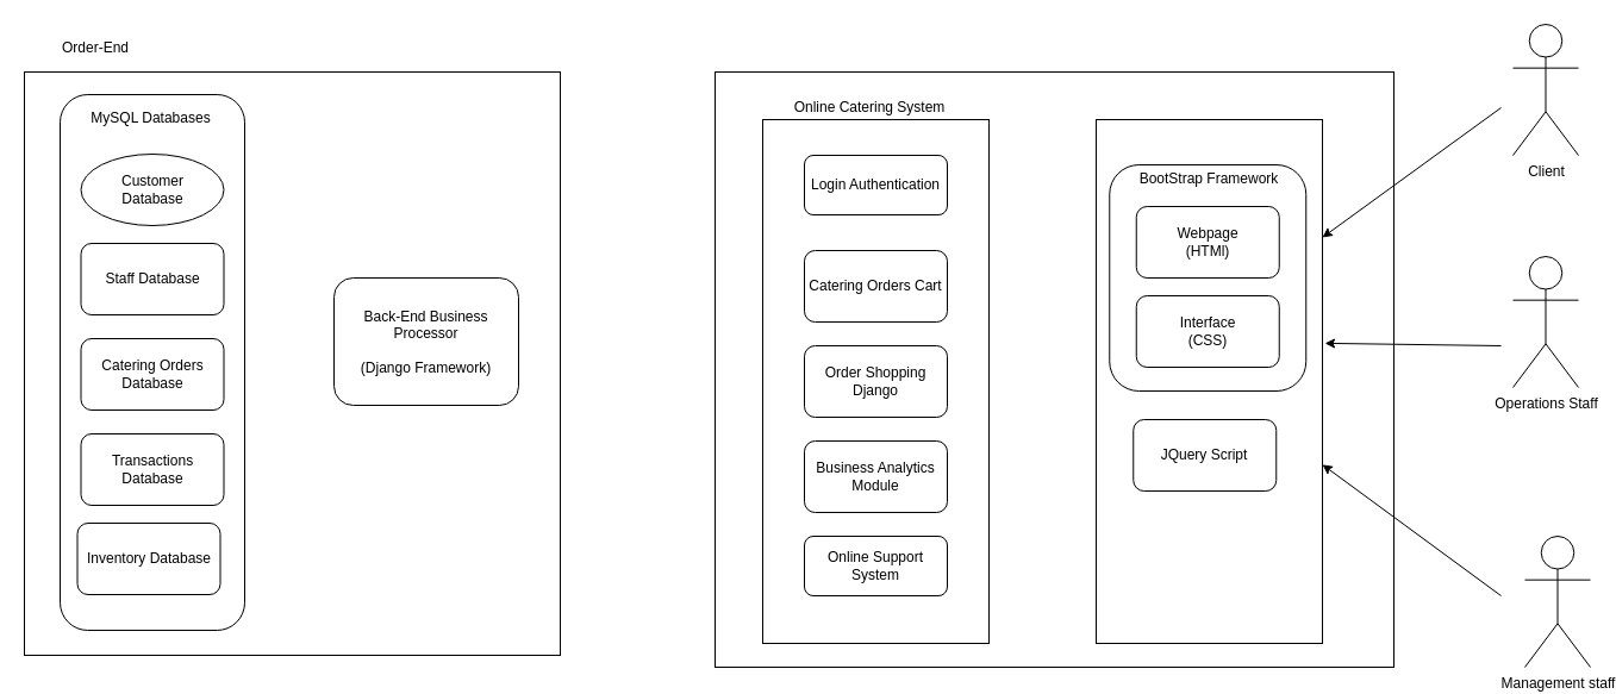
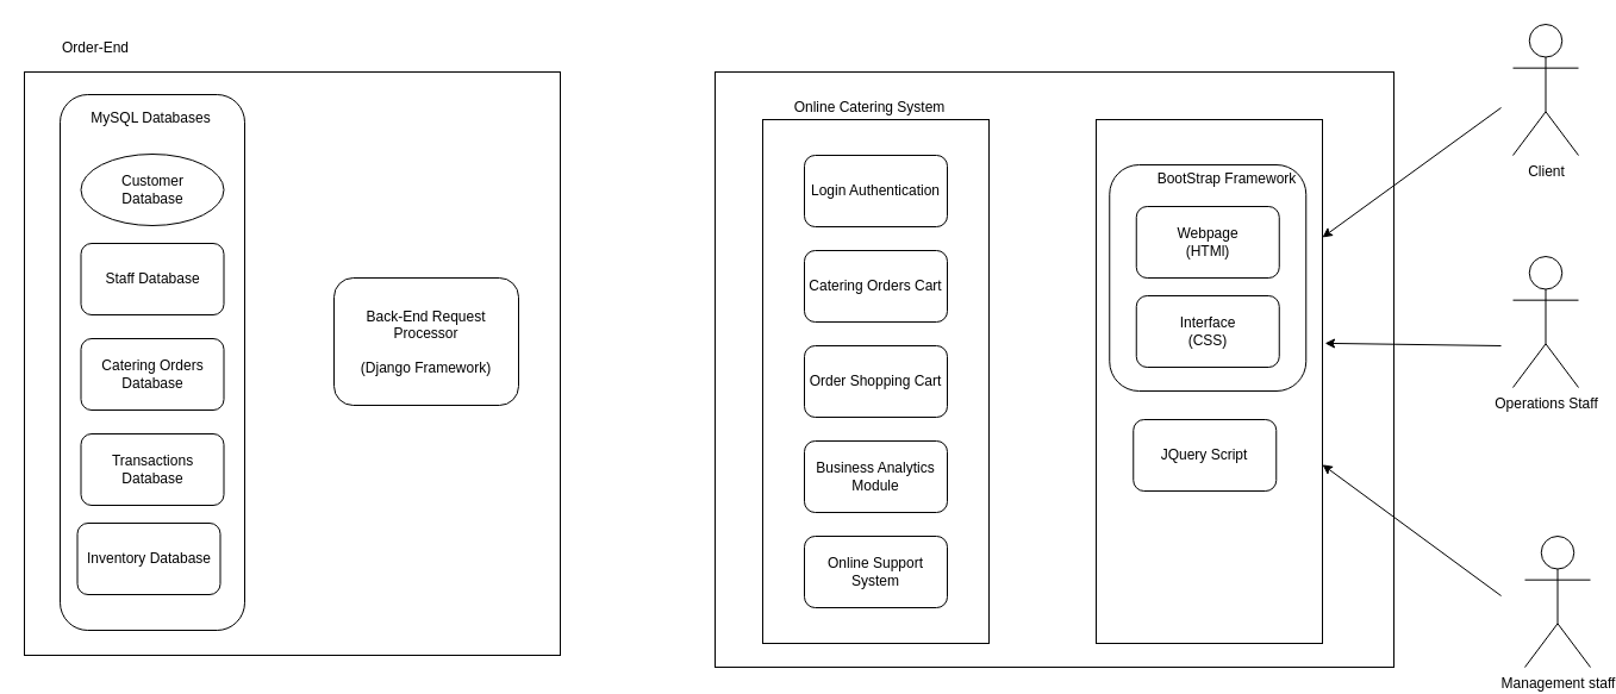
- <mxCell id="28" value="BootStrap Framework" style="text;html=1;strokeColor=none;fillColor=none;align=center;verticalAlign=middle;whiteSpace=wrap;rounded=0;" parent="1" vertex="1"><mxGeometry x="951.25" y="140" width="127.5" height="20" as="geometry" /></mxCell>
+ <mxCell id="28" value="BootStrap Framework" style="text;html=1;strokeColor=none;fillColor=none;align=center;verticalAlign=middle;whiteSpace=wrap;rounded=0;" parent="1" vertex="1"><mxGeometry x="966.25" y="140" width="127.5" height="20" as="geometry" /></mxCell>
- <mxCell id="9" value="Login Authentication" style="rounded=1;whiteSpace=wrap;html=1;" parent="1" vertex="1"><mxGeometry x="675" y="130" width="120" height="50" as="geometry" /></mxCell>
+ <mxCell id="9" value="Login Authentication" style="rounded=1;whiteSpace=wrap;html=1;" parent="1" vertex="1"><mxGeometry x="675" y="130" width="120" height="60" as="geometry" /></mxCell>
- <mxCell id="31" value="&lt;div&gt;Back-End Business Processor&lt;/div&gt;&lt;div&gt;&lt;br&gt;&lt;/div&gt;&lt;div&gt;(Django Framework)&lt;br&gt;&lt;/div&gt;" style="rounded=1;whiteSpace=wrap;html=1;" vertex="1" parent="1"><mxGeometry x="280" y="233" width="155" height="107" as="geometry" /></mxCell>
+ <mxCell id="31" value="&lt;div&gt;Back-End Request Processor&lt;/div&gt;&lt;div&gt;&lt;br&gt;&lt;/div&gt;&lt;div&gt;(Django Framework)&lt;br&gt;&lt;/div&gt;" style="rounded=1;whiteSpace=wrap;html=1;" vertex="1" parent="1"><mxGeometry x="280" y="233" width="155" height="107" as="geometry" /></mxCell>
- <mxCell id="18" value="Order Shopping Django" style="rounded=1;whiteSpace=wrap;html=1;" parent="1" vertex="1"><mxGeometry x="675" y="290" width="120" height="60" as="geometry" /></mxCell>
+ <mxCell id="18" value="Order Shopping Cart" style="rounded=1;whiteSpace=wrap;html=1;" parent="1" vertex="1"><mxGeometry x="675" y="290" width="120" height="60" as="geometry" /></mxCell>
- <mxCell id="29" value="Online Support System" style="rounded=1;whiteSpace=wrap;html=1;" parent="1" vertex="1"><mxGeometry x="675" y="450" width="120" height="50" as="geometry" /></mxCell>
+ <mxCell id="29" value="Online Support System" style="rounded=1;whiteSpace=wrap;html=1;" parent="1" vertex="1"><mxGeometry x="675" y="450" width="120" height="60" as="geometry" /></mxCell>
